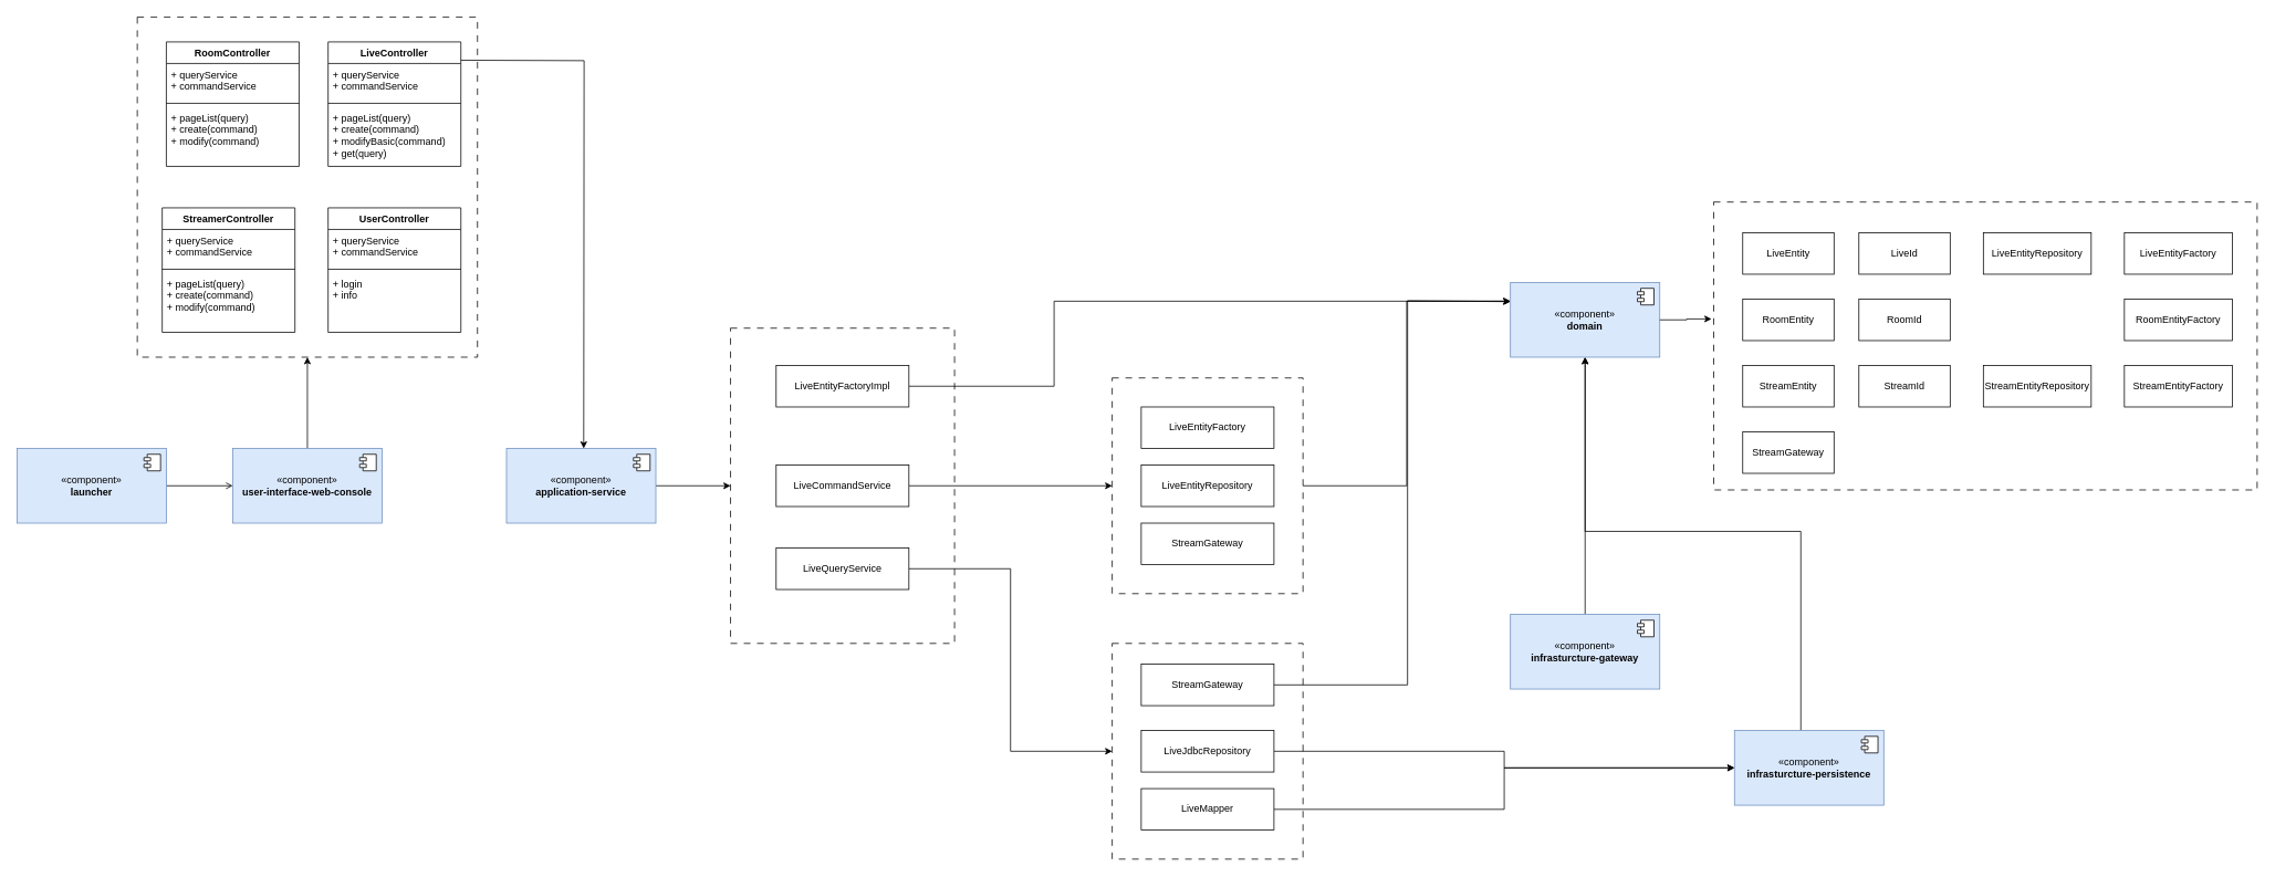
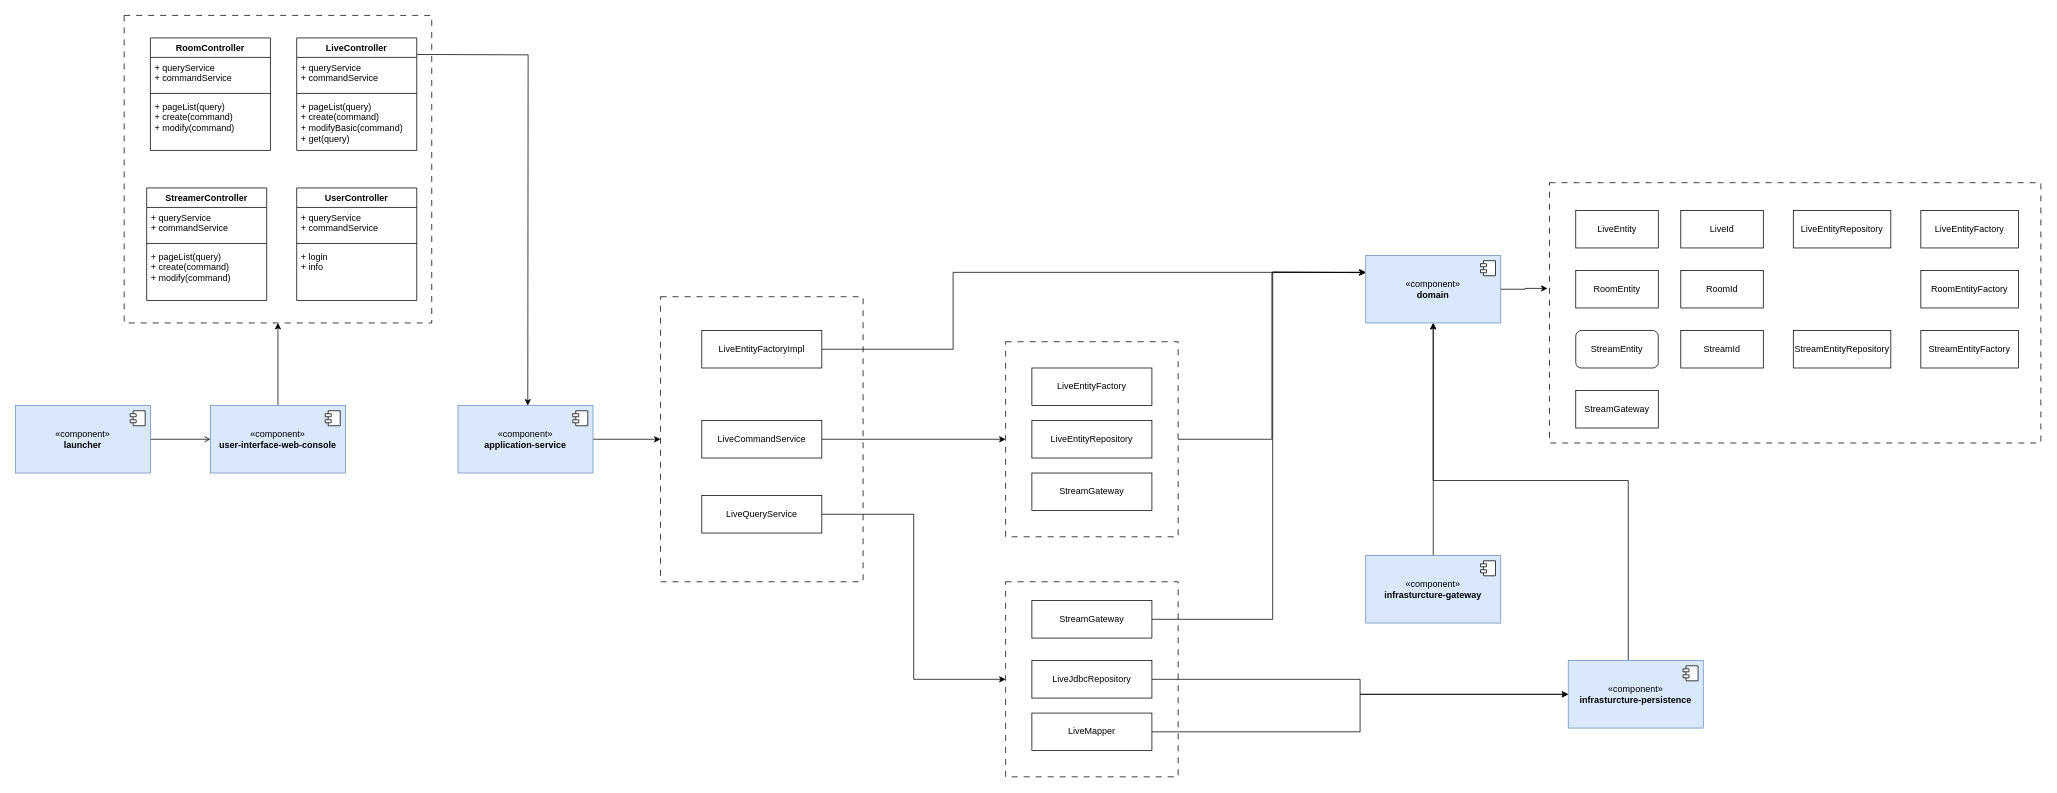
- <mxCell id="64" value="StreamEntity" style="html=1;whiteSpace=wrap;" vertex="1" parent="1"><mxGeometry x="2100" y="440" width="110" height="50" as="geometry" /></mxCell>
+ <mxCell id="64" value="StreamEntity" style="html=1;whiteSpace=wrap;rounded=1;" vertex="1" parent="1"><mxGeometry x="2100" y="440" width="110" height="50" as="geometry" /></mxCell>
